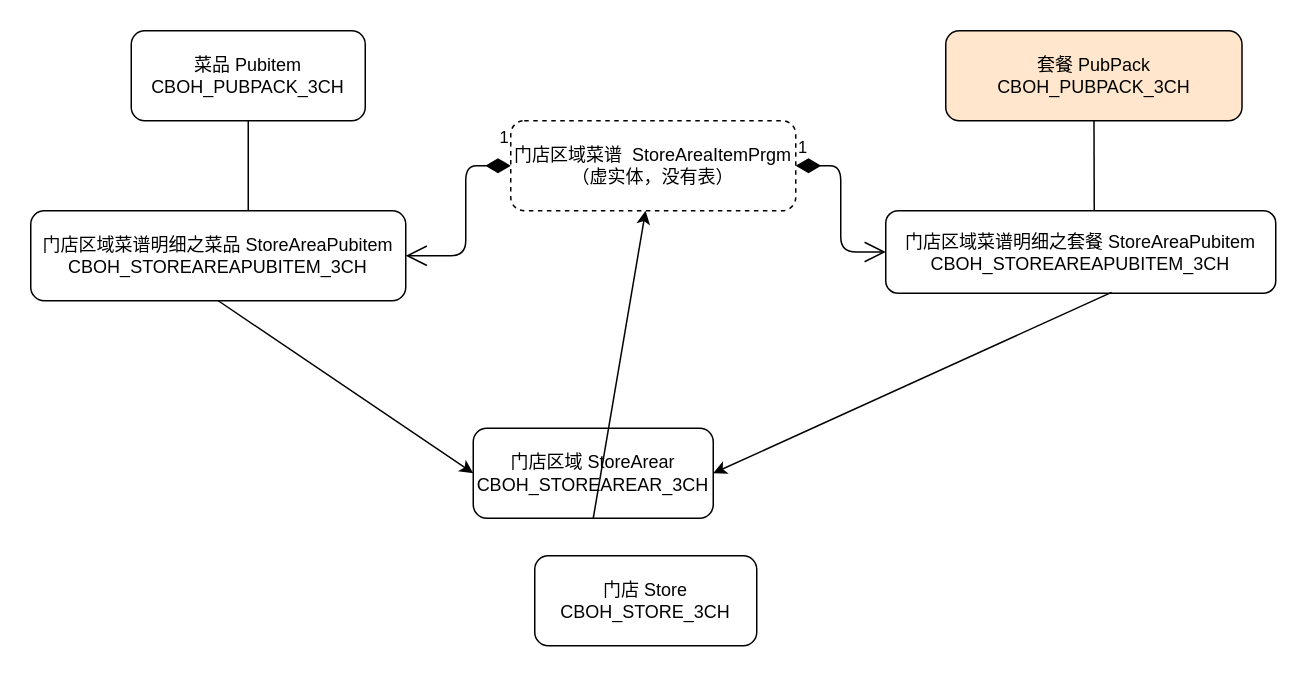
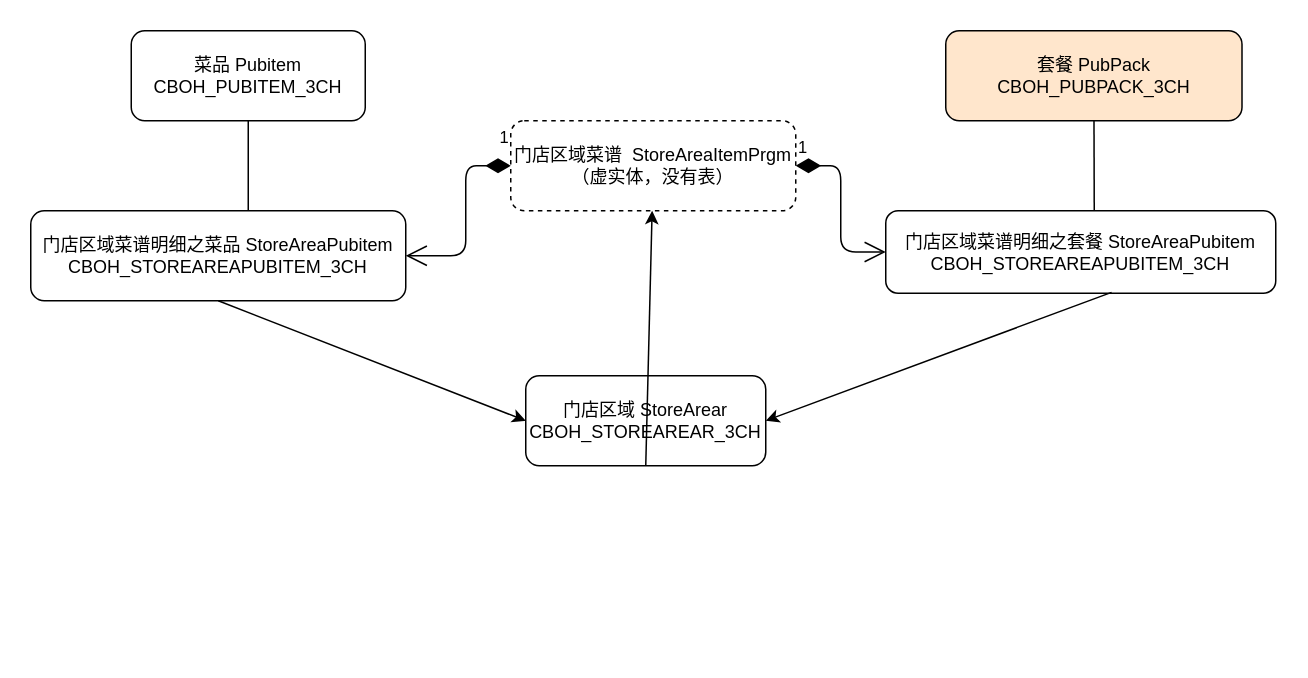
- <mxCell id="3" value="菜品 Pubitem&lt;br&gt;CBOH_PUBPACK_3CH" style="rounded=1;whiteSpace=wrap;html=1;" vertex="1" parent="1"><mxGeometry x="87" y="20" width="156" height="60" as="geometry" /></mxCell>
+ <mxCell id="3" value="菜品 Pubitem&lt;br&gt;CBOH_PUBITEM_3CH" style="rounded=1;whiteSpace=wrap;html=1;" vertex="1" parent="1"><mxGeometry x="87" y="20" width="156" height="60" as="geometry" /></mxCell>
- <mxCell id="11" value="门店区域 StoreArear&lt;br&gt;CBOH_STOREAREAR_3CH" style="rounded=1;whiteSpace=wrap;html=1;" vertex="1" parent="1"><mxGeometry x="315" y="285" width="160" height="60" as="geometry" /></mxCell>
+ <mxCell id="11" value="门店区域 StoreArear&lt;br&gt;CBOH_STOREAREAR_3CH" style="rounded=1;whiteSpace=wrap;html=1;" vertex="1" parent="1"><mxGeometry x="350" y="250" width="160" height="60" as="geometry" /></mxCell>
- <mxCell id="14" value="门店 Store&lt;br&gt;CBOH_STORE_3CH" style="rounded=1;whiteSpace=wrap;html=1;" vertex="1" parent="1"><mxGeometry x="356" y="370" width="148" height="60" as="geometry" /></mxCell>
